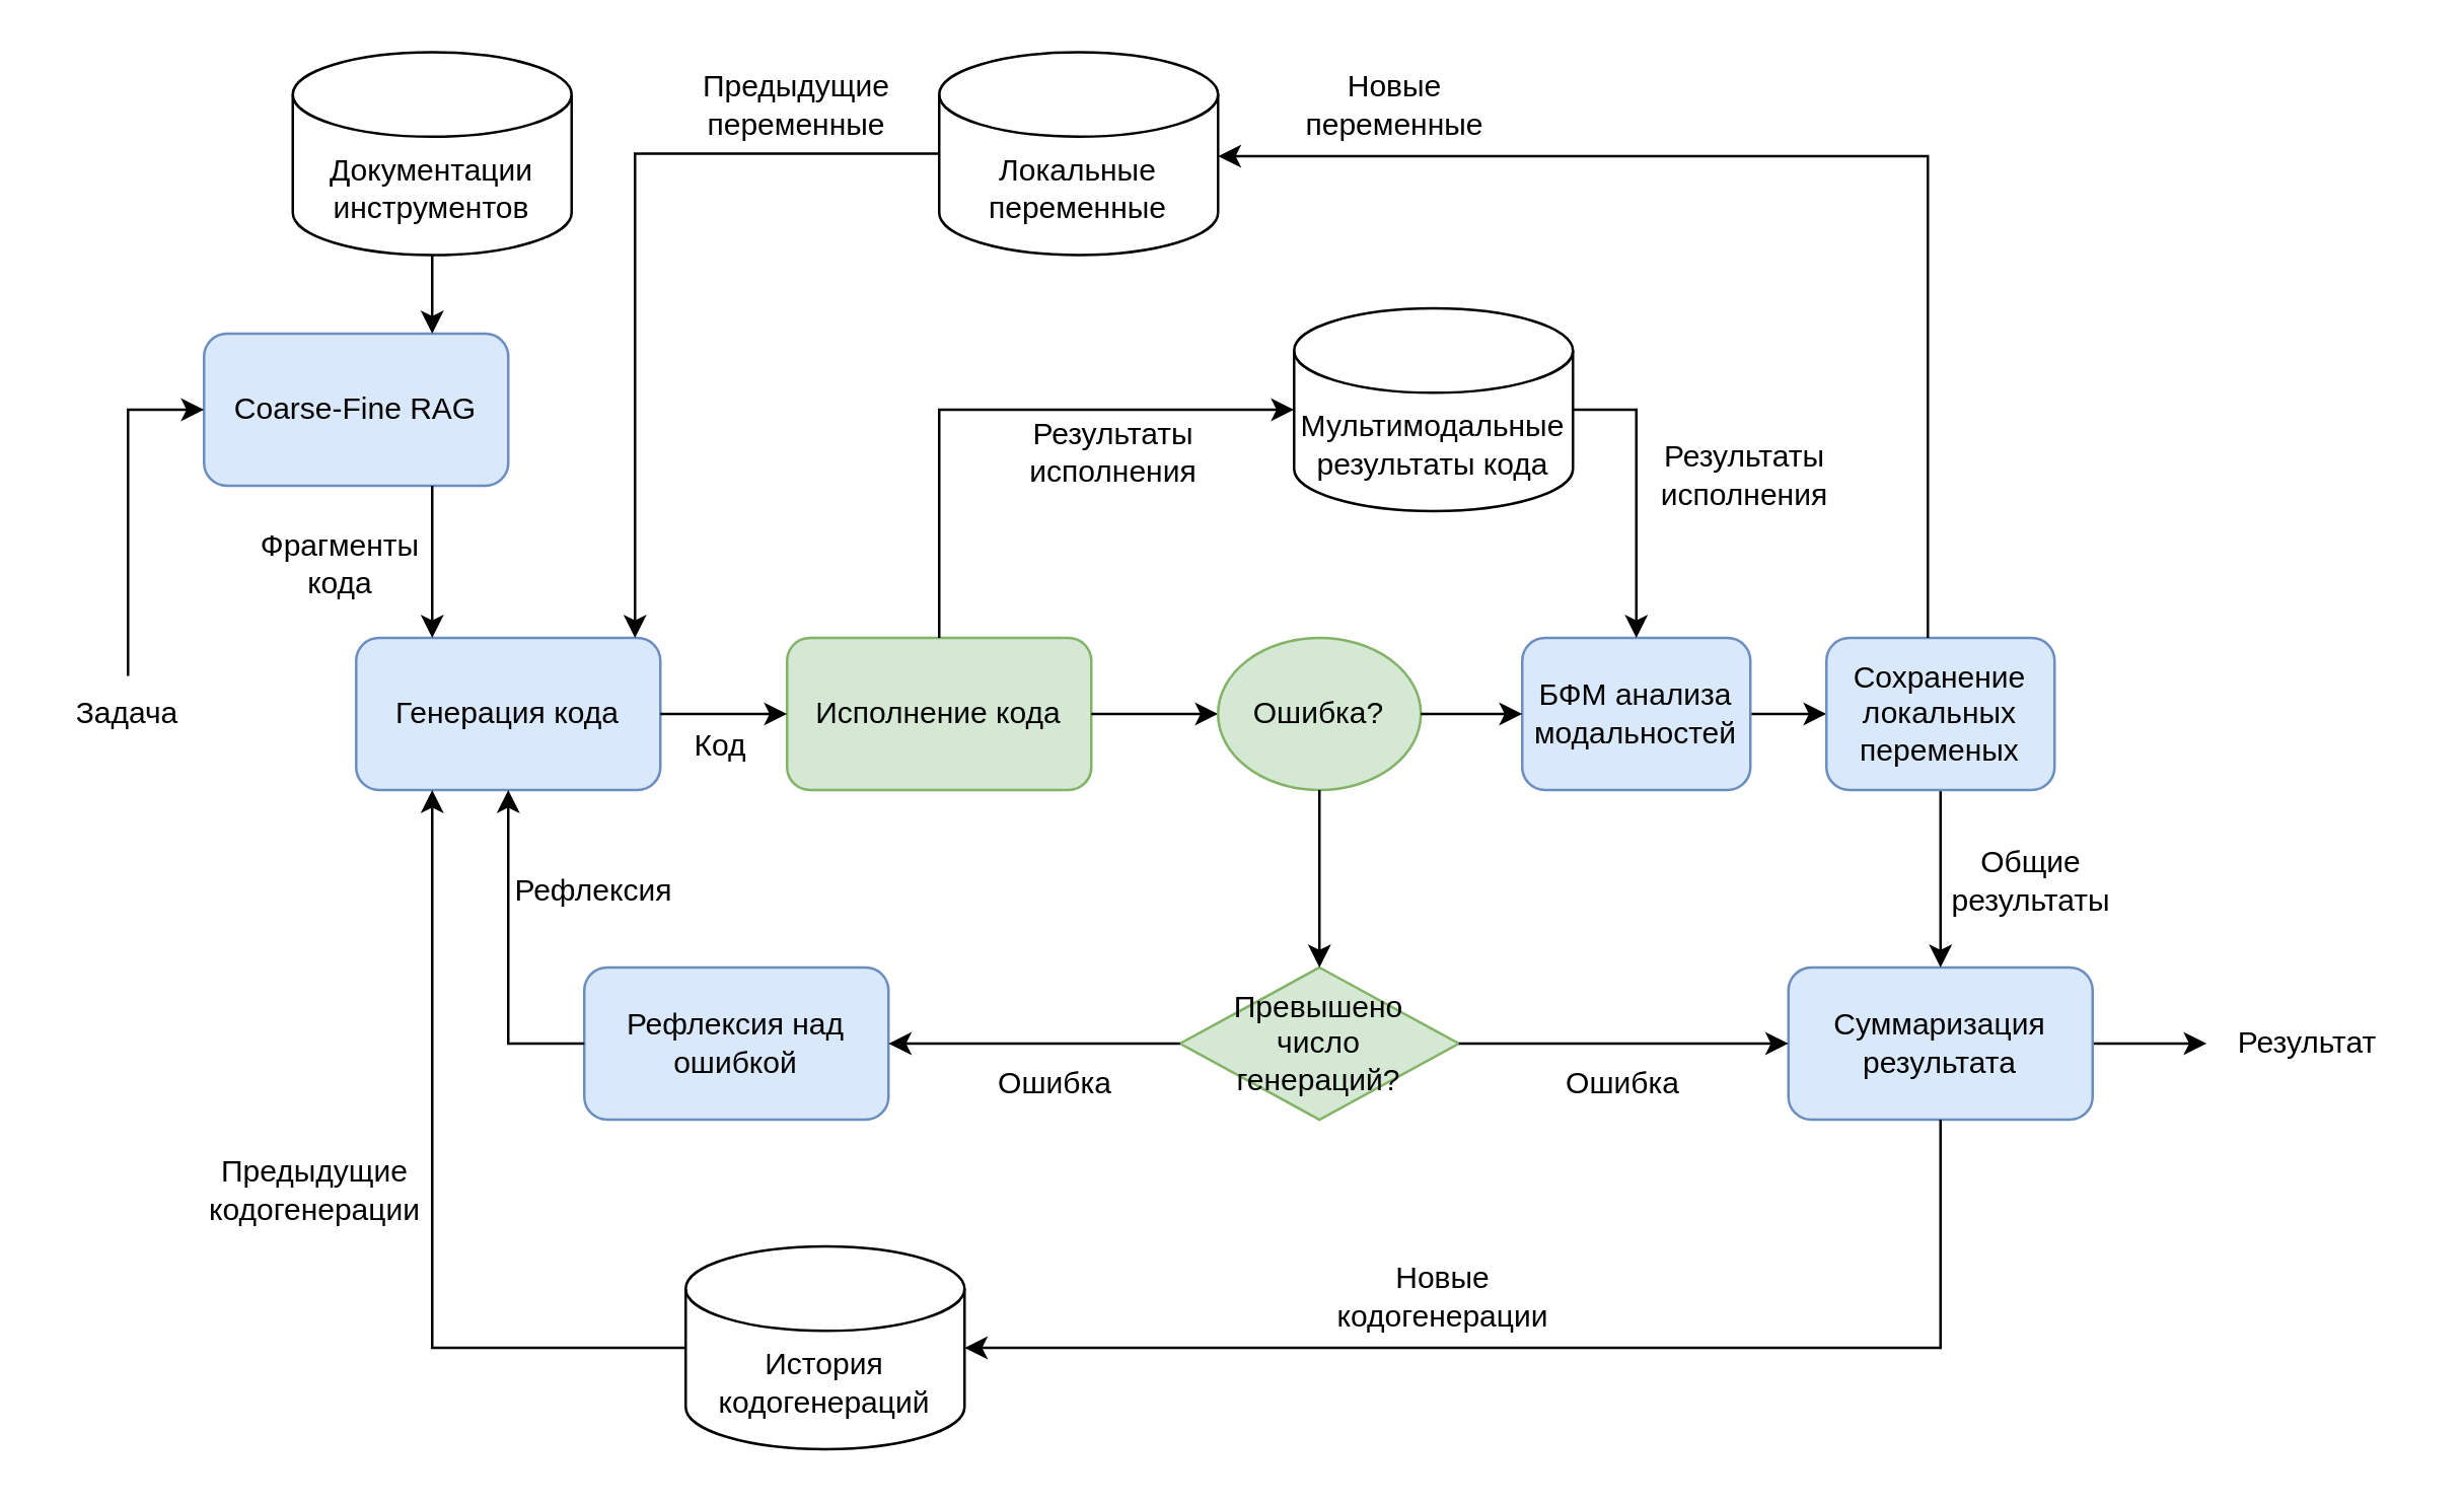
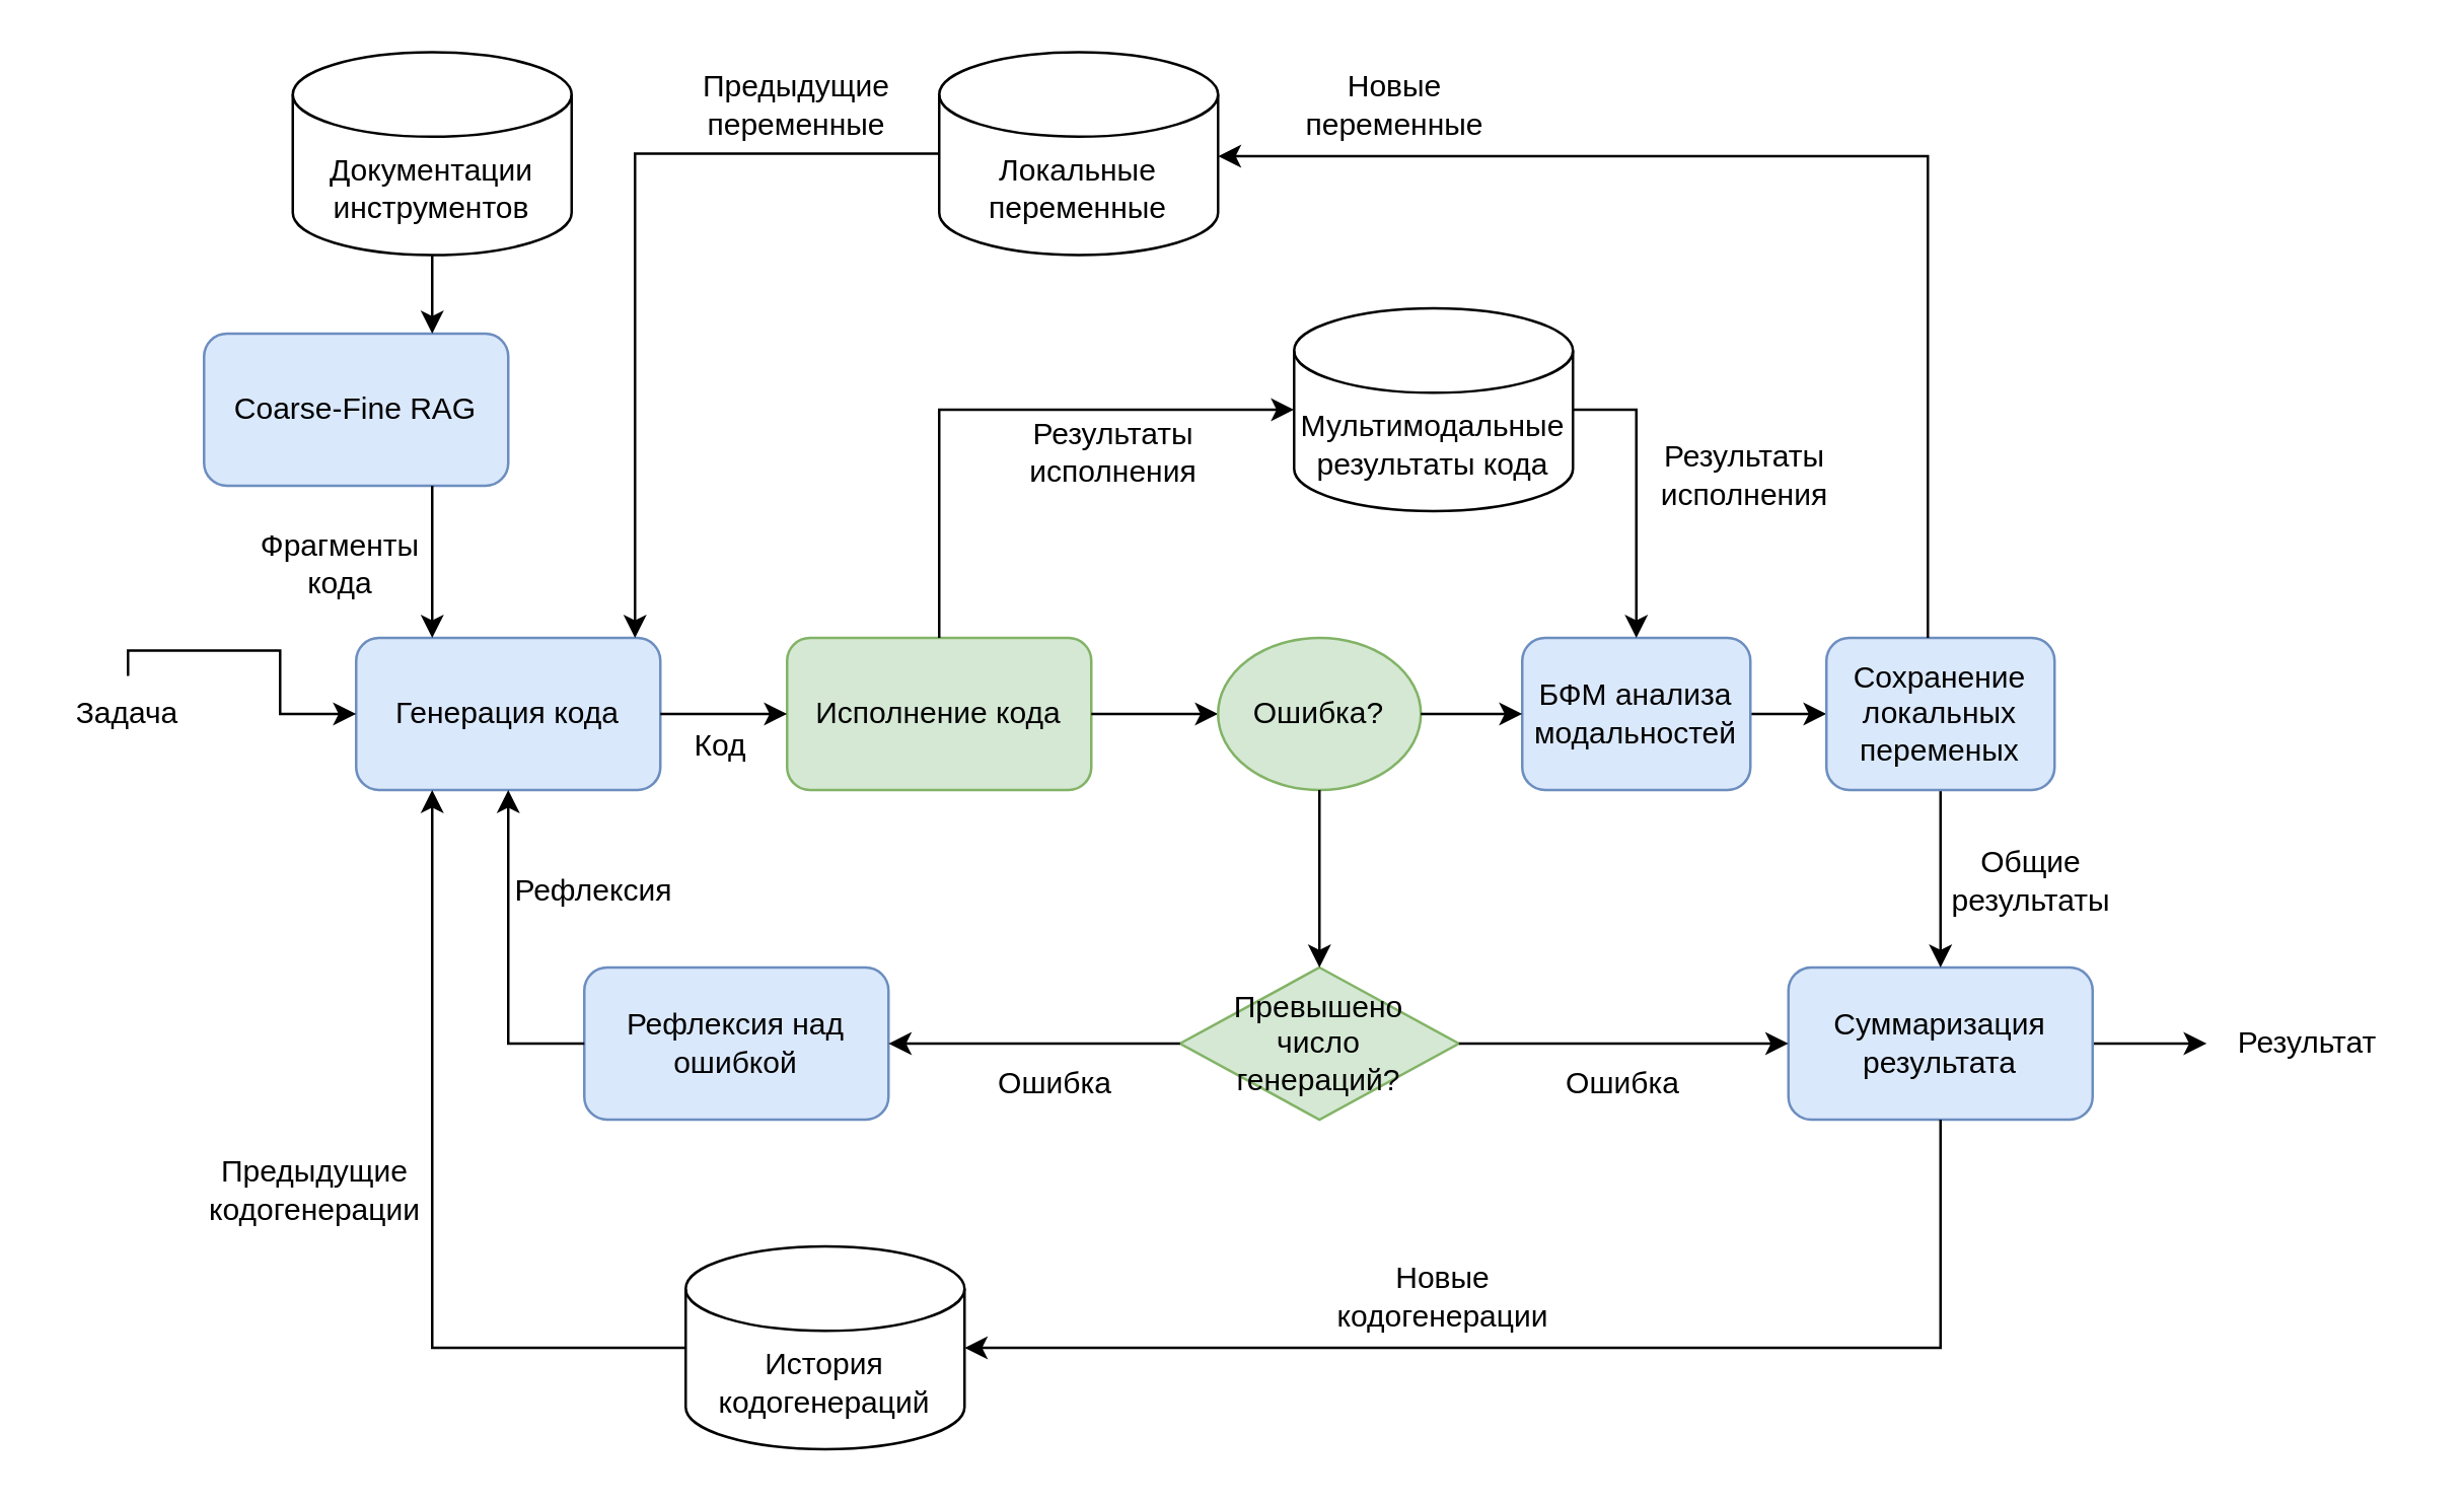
- <mxCell id="11" value="" style="endArrow=classic;html=1;rounded=0;exitX=0.5;exitY=0;exitDx=0;exitDy=0;entryX=0;entryY=0.5;entryDx=0;entryDy=0;edgeStyle=orthogonalEdgeStyle;" edge="1" parent="1" source="10" target="3"><mxGeometry width="50" height="50" relative="1" as="geometry"><mxPoint x="290" y="241" as="sourcePoint" /><mxPoint x="340" y="191" as="targetPoint" /></mxGeometry></mxCell>
+ <mxCell id="11" value="" style="endArrow=classic;html=1;rounded=0;exitX=0.5;exitY=0;exitDx=0;exitDy=0;edgeStyle=orthogonalEdgeStyle;" edge="1" parent="1" source="10" target="2"><mxGeometry width="50" height="50" relative="1" as="geometry"><mxPoint x="290" y="241" as="sourcePoint" /><mxPoint x="340" y="191" as="targetPoint" /></mxGeometry></mxCell>
